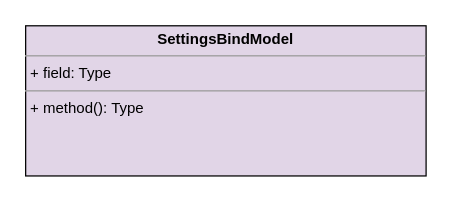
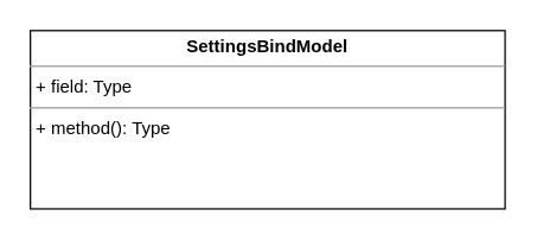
- <mxCell id="2" value="&lt;p style=&quot;margin: 0px ; margin-top: 4px ; text-align: center&quot;&gt;&lt;b&gt;SettingsBindModel&lt;/b&gt;&lt;/p&gt;&lt;hr size=&quot;1&quot;&gt;&lt;p style=&quot;margin: 0px ; margin-left: 4px&quot;&gt;+ field: Type&lt;/p&gt;&lt;hr size=&quot;1&quot;&gt;&lt;p style=&quot;margin: 0px ; margin-left: 4px&quot;&gt;+ method(): Type&lt;/p&gt;" style="verticalAlign=top;align=left;overflow=fill;fontSize=12;fontFamily=Helvetica;html=1;fillColor=#e1d5e7;" vertex="1" parent="1"><mxGeometry x="20" y="20" width="320" height="120" as="geometry" /></mxCell>
+ <mxCell id="2" value="&lt;p style=&quot;margin: 0px ; margin-top: 4px ; text-align: center&quot;&gt;&lt;b&gt;SettingsBindModel&lt;/b&gt;&lt;/p&gt;&lt;hr size=&quot;1&quot;&gt;&lt;p style=&quot;margin: 0px ; margin-left: 4px&quot;&gt;+ field: Type&lt;/p&gt;&lt;hr size=&quot;1&quot;&gt;&lt;p style=&quot;margin: 0px ; margin-left: 4px&quot;&gt;+ method(): Type&lt;/p&gt;" style="verticalAlign=top;align=left;overflow=fill;fontSize=12;fontFamily=Helvetica;html=1;" vertex="1" parent="1"><mxGeometry x="20" y="20" width="320" height="120" as="geometry" /></mxCell>
